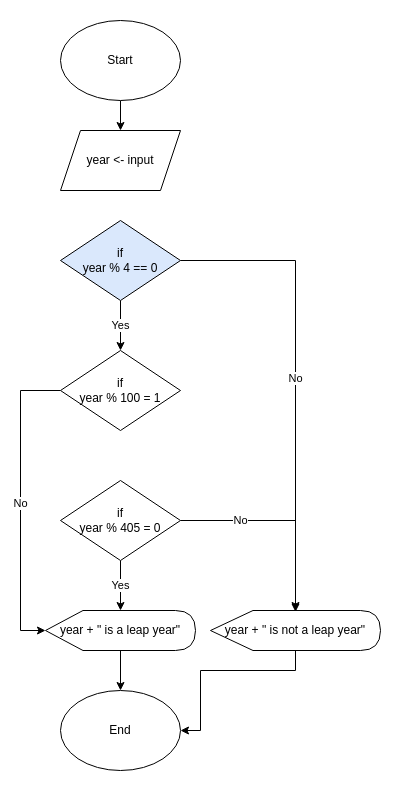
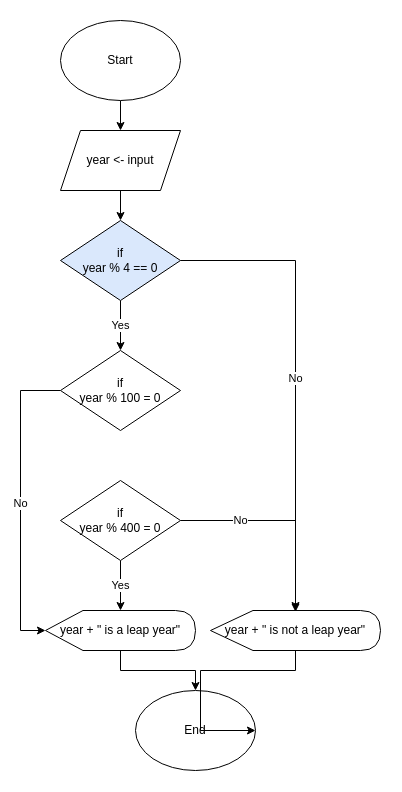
+ <mxCell id="5" value="" style="edgeStyle=orthogonalEdgeStyle;rounded=0;orthogonalLoop=1;jettySize=auto;html=1;" edge="1" parent="1" source="6" target="9"><mxGeometry relative="1" as="geometry" /></mxCell>
- <mxCell id="11" value="if&lt;br&gt;year % 100 = 1" style="rhombus;whiteSpace=wrap;html=1;" vertex="1" parent="1"><mxGeometry x="60" y="350" width="120" height="80" as="geometry" /></mxCell>
+ <mxCell id="11" value="if&lt;br&gt;year % 100 = 0" style="rhombus;whiteSpace=wrap;html=1;" vertex="1" parent="1"><mxGeometry x="60" y="350" width="120" height="80" as="geometry" /></mxCell>
- <mxCell id="14" value="if&lt;br&gt;year % 405 = 0" style="rhombus;whiteSpace=wrap;html=1;" vertex="1" parent="1"><mxGeometry x="60" y="480" width="120" height="80" as="geometry" /></mxCell>
+ <mxCell id="14" value="if&lt;br&gt;year % 400 = 0" style="rhombus;whiteSpace=wrap;html=1;" vertex="1" parent="1"><mxGeometry x="60" y="480" width="120" height="80" as="geometry" /></mxCell>
- <mxCell id="4" value="End" style="ellipse;whiteSpace=wrap;html=1;" vertex="1" parent="1"><mxGeometry x="60" y="690" width="120" height="80" as="geometry" /></mxCell>
+ <mxCell id="4" value="End" style="ellipse;whiteSpace=wrap;html=1;" vertex="1" parent="1"><mxGeometry x="135" y="690" width="120" height="80" as="geometry" /></mxCell>
